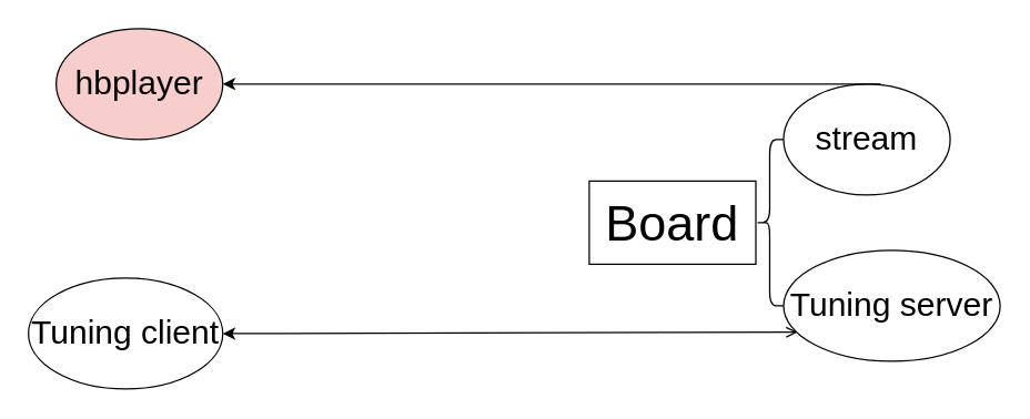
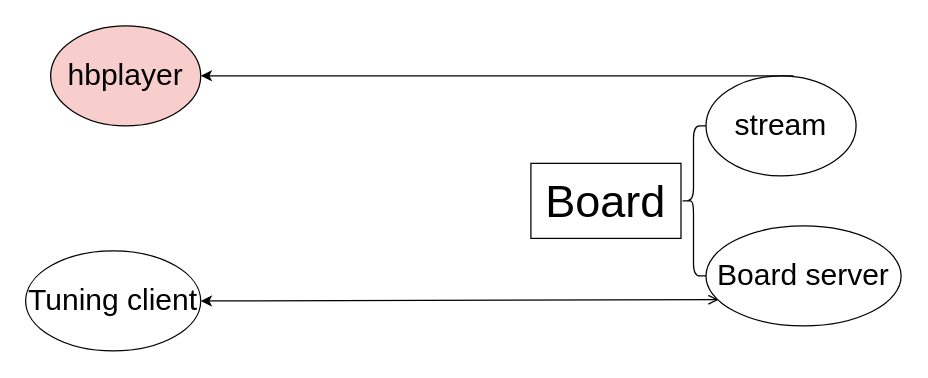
- <mxCell id="5" value="&lt;font style=&quot;font-size: 24px;&quot;&gt;Tuning server&lt;/font&gt;" style="ellipse;whiteSpace=wrap;html=1;" vertex="1" parent="1"><mxGeometry x="564" y="180" width="156" height="80" as="geometry" /></mxCell>
+ <mxCell id="5" value="&lt;font style=&quot;font-size: 24px;&quot;&gt;Board server&lt;/font&gt;" style="ellipse;whiteSpace=wrap;html=1;" vertex="1" parent="1"><mxGeometry x="564" y="180" width="156" height="80" as="geometry" /></mxCell>
